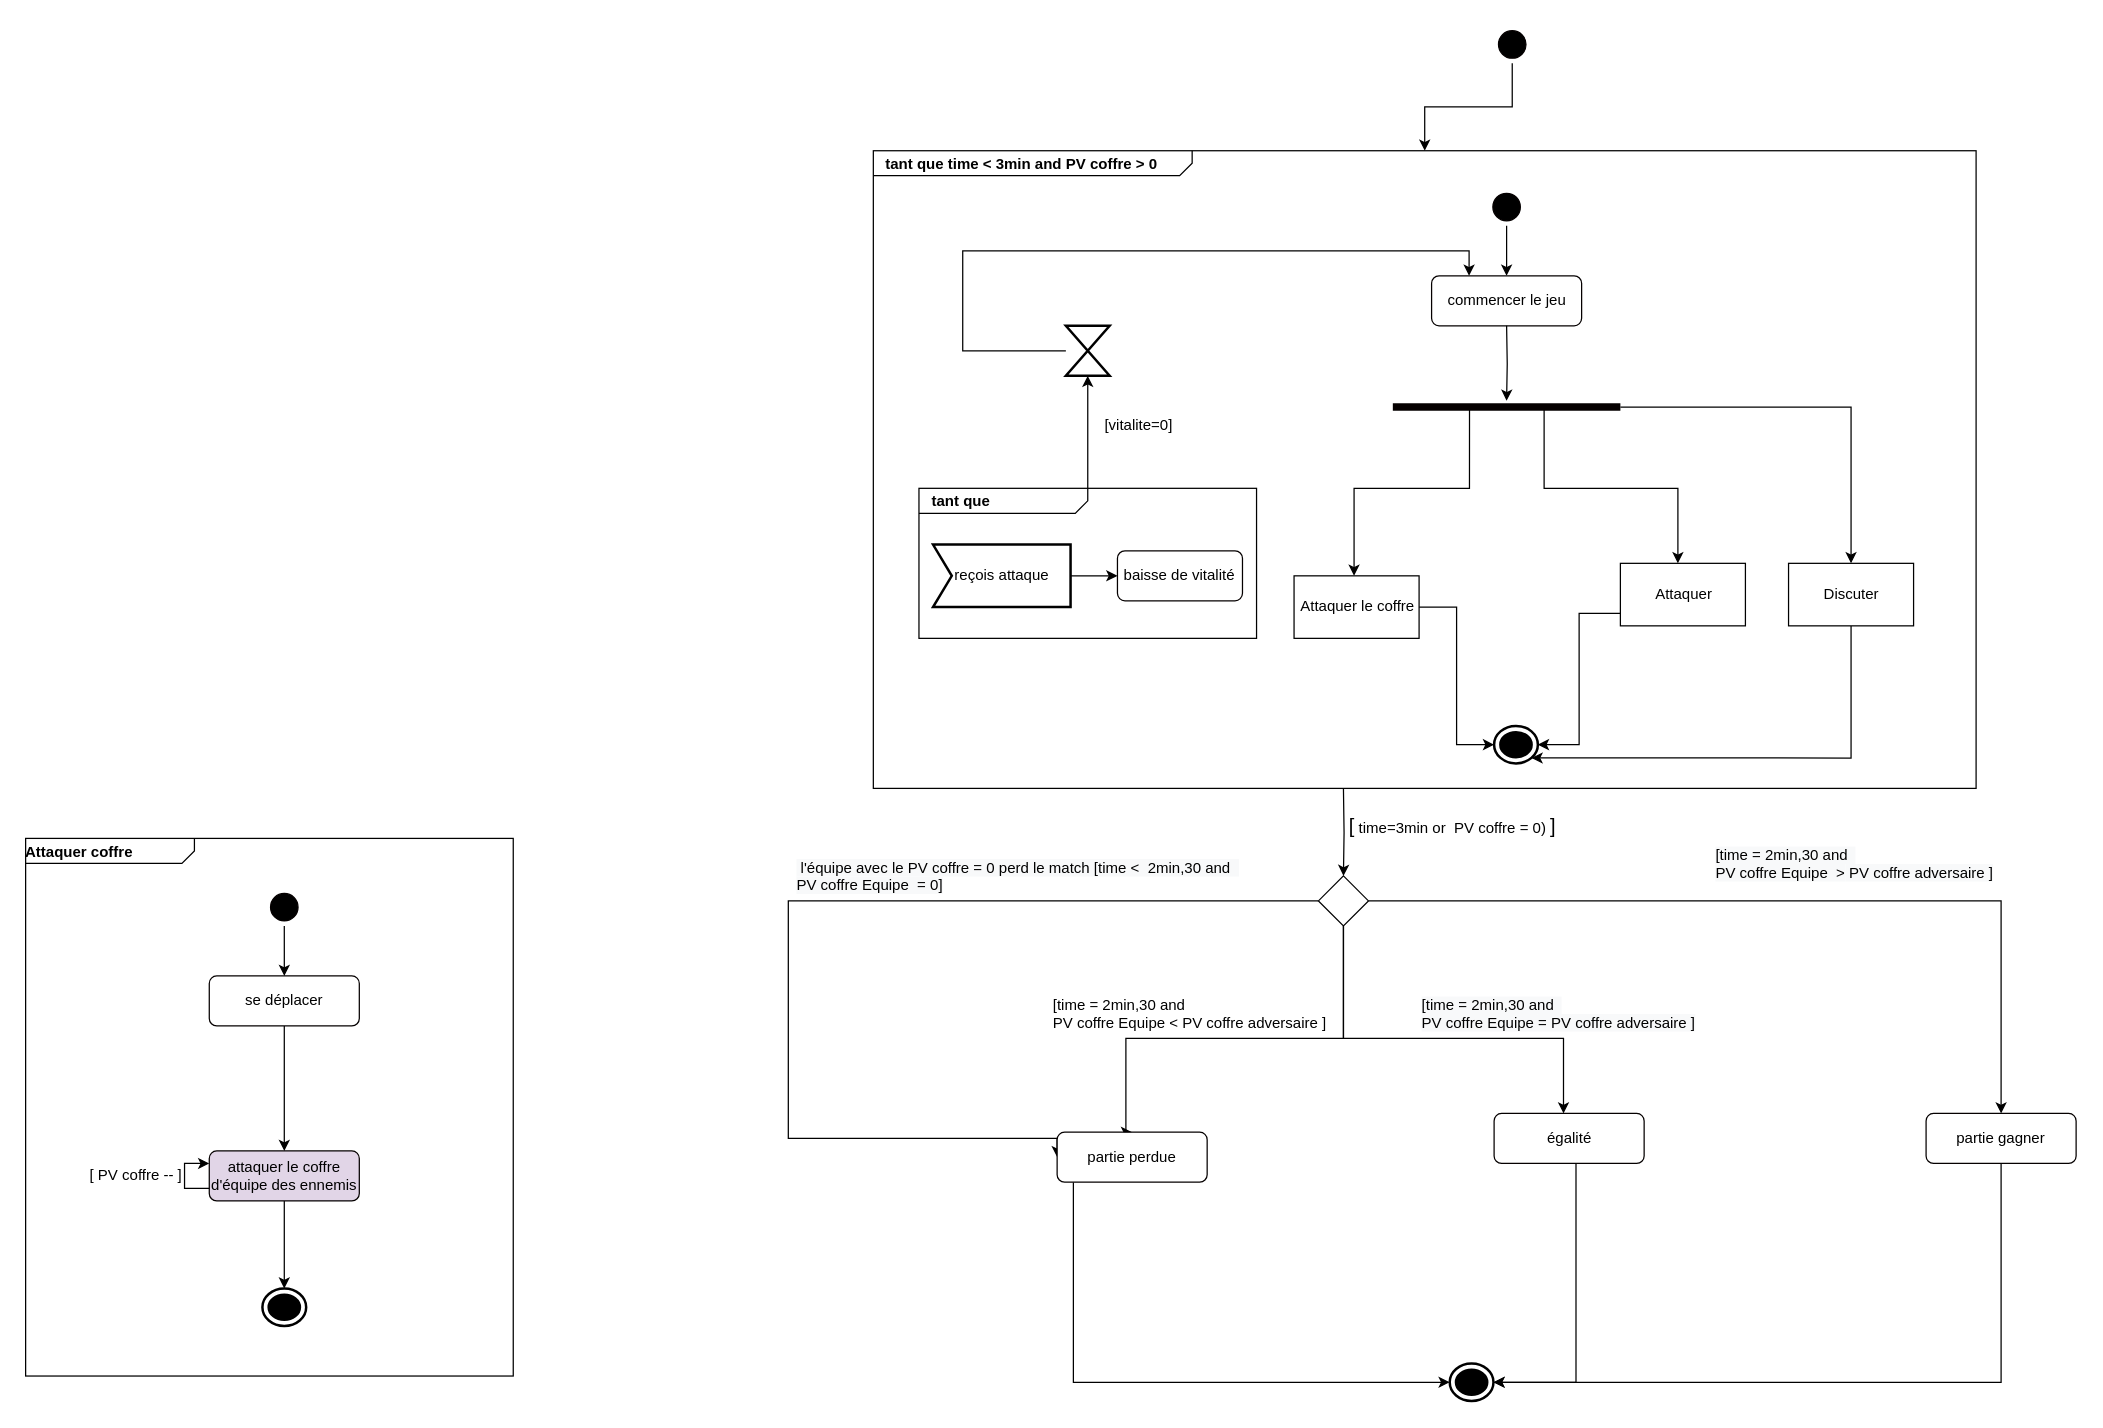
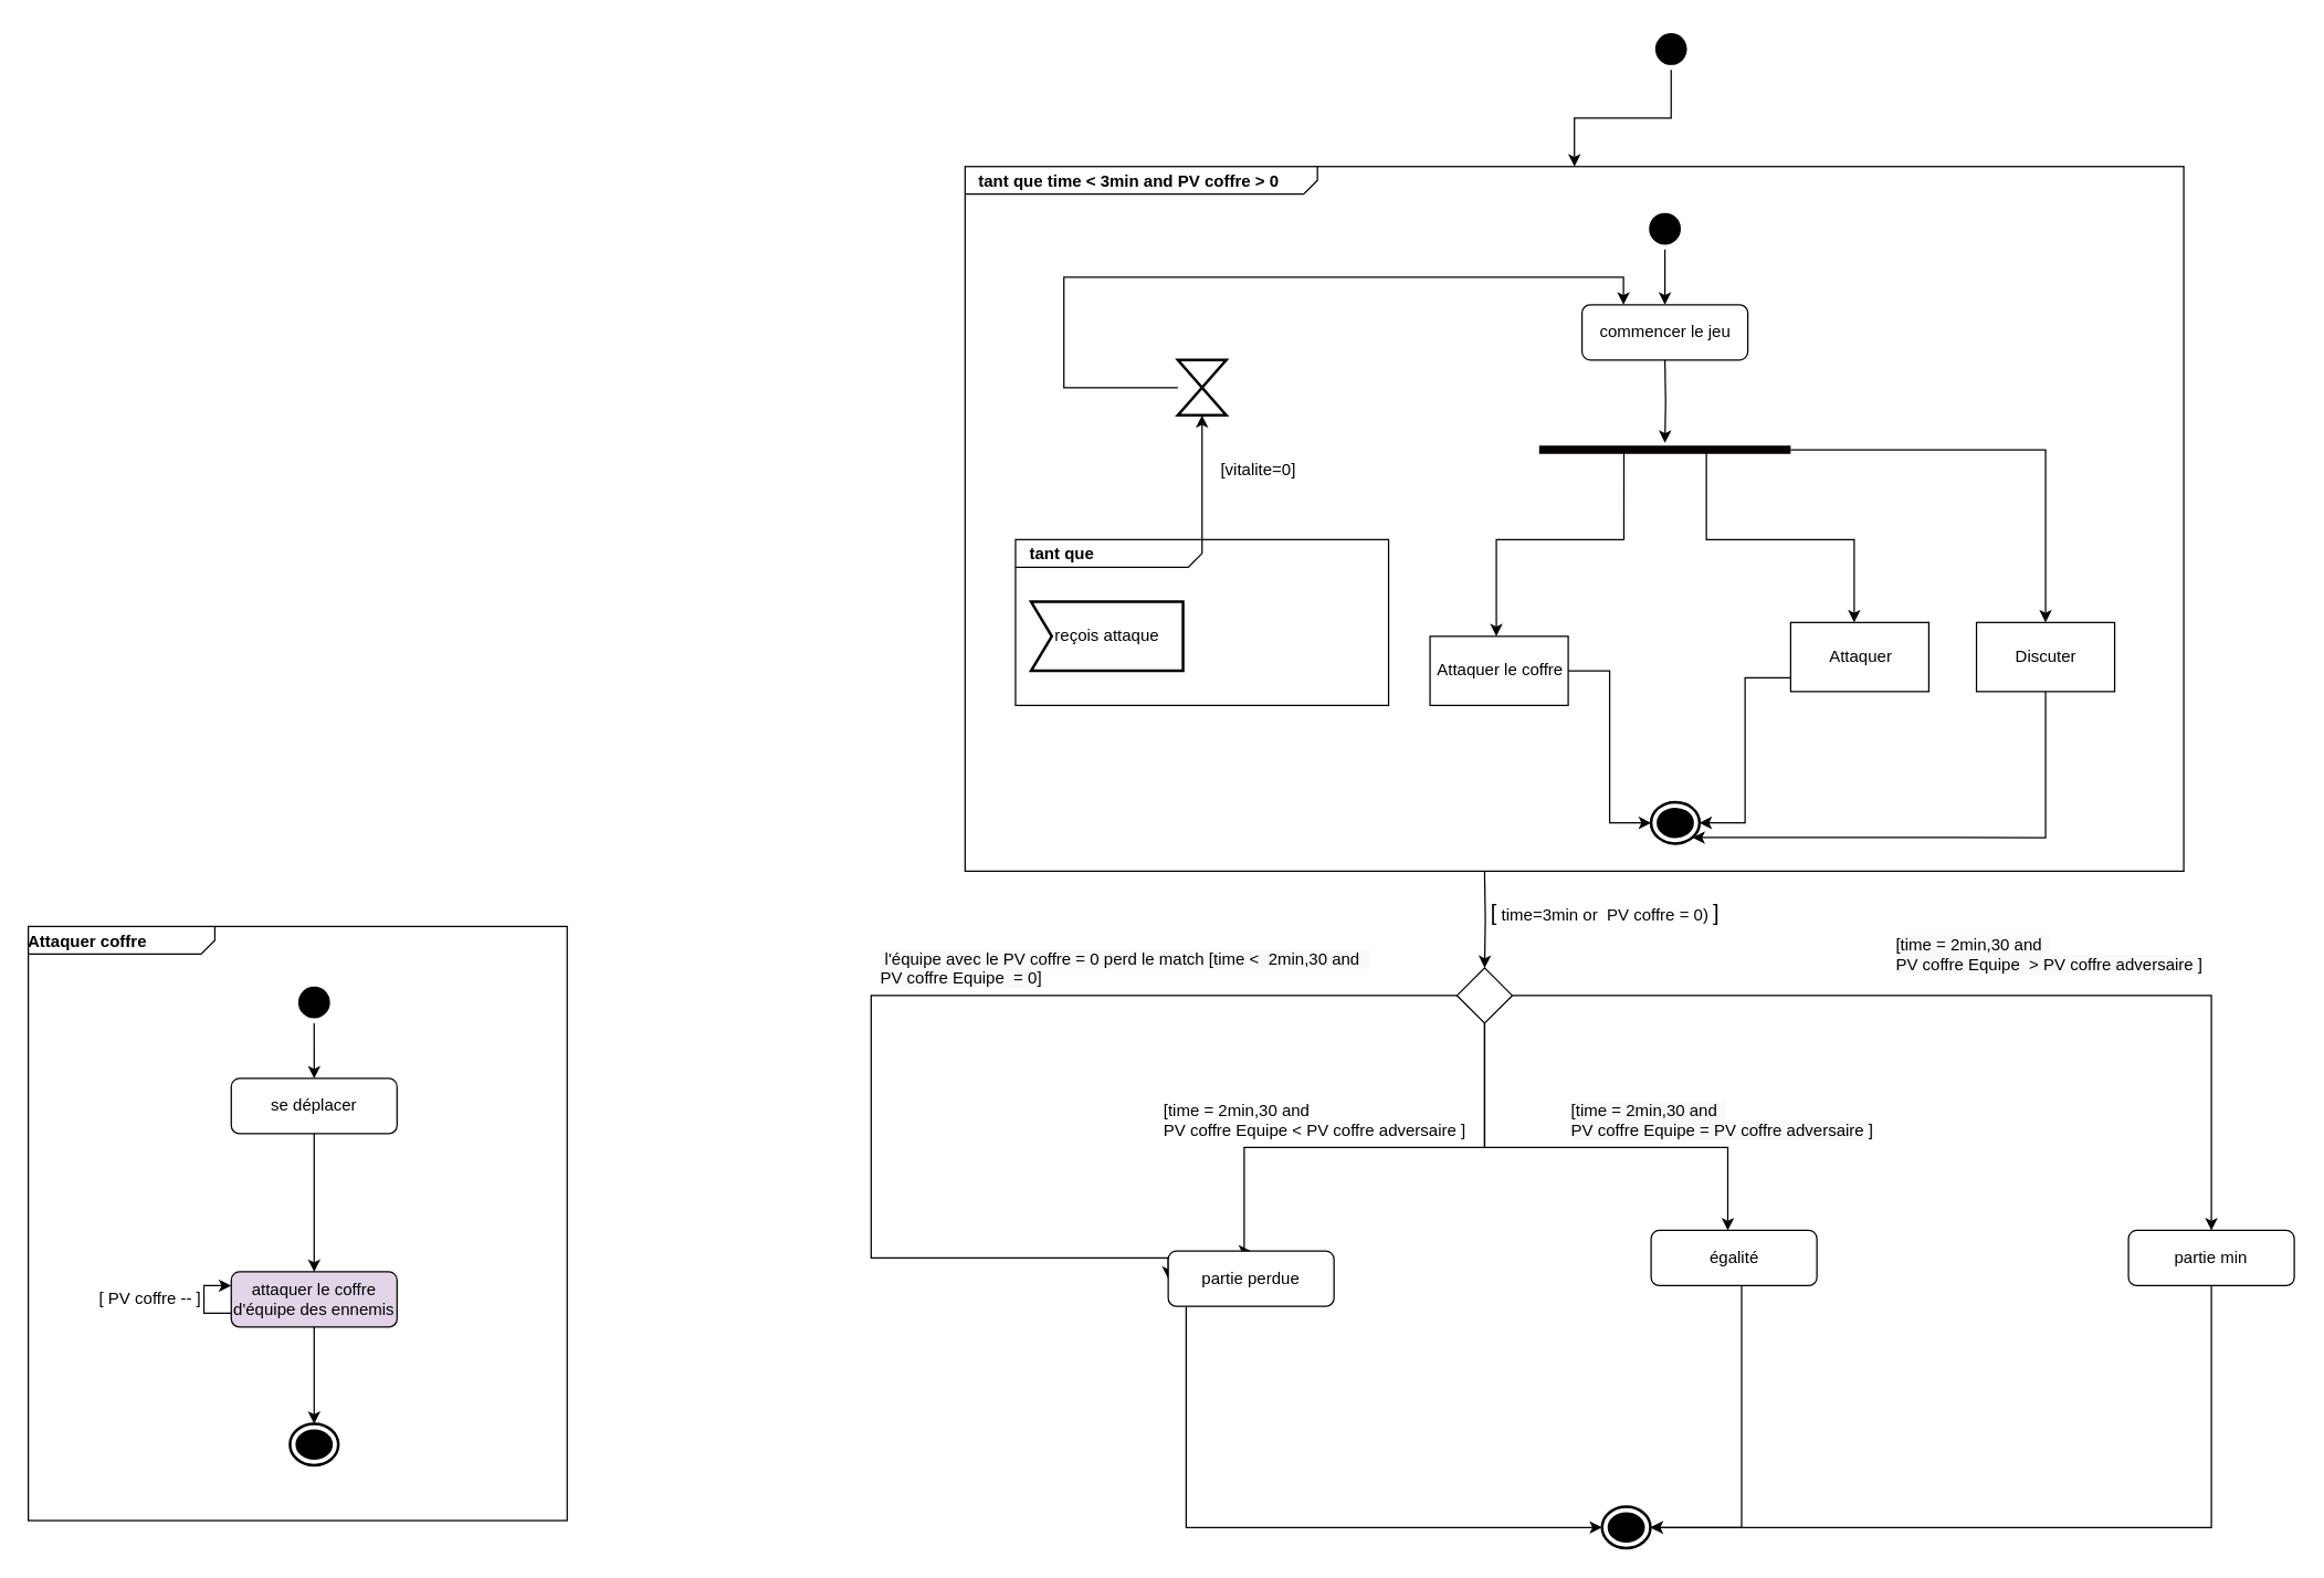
- <mxCell id="26" style="edgeStyle=orthogonalEdgeStyle;rounded=0;orthogonalLoop=1;jettySize=auto;html=1;" edge="1" parent="1" source="27" target="28"><mxGeometry relative="1" as="geometry" /></mxCell>
- <mxCell id="28" value="baisse de vitalité" style="rounded=1;whiteSpace=wrap;html=1;strokeColor=#050000;" vertex="1" parent="1"><mxGeometry x="893.25" y="440" width="100" height="40" as="geometry" /></mxCell>
- <mxCell id="45" value="&lt;span&gt;partie&amp;nbsp;&lt;/span&gt;gagner" style="rounded=1;whiteSpace=wrap;html=1;strokeColor=#050000;" vertex="1" parent="1"><mxGeometry x="1540" y="890" width="120" height="40" as="geometry" /></mxCell>
+ <mxCell id="45" value="&lt;span&gt;partie&amp;nbsp;&lt;/span&gt;min" style="rounded=1;whiteSpace=wrap;html=1;strokeColor=#050000;" vertex="1" parent="1"><mxGeometry x="1540" y="890" width="120" height="40" as="geometry" /></mxCell>
